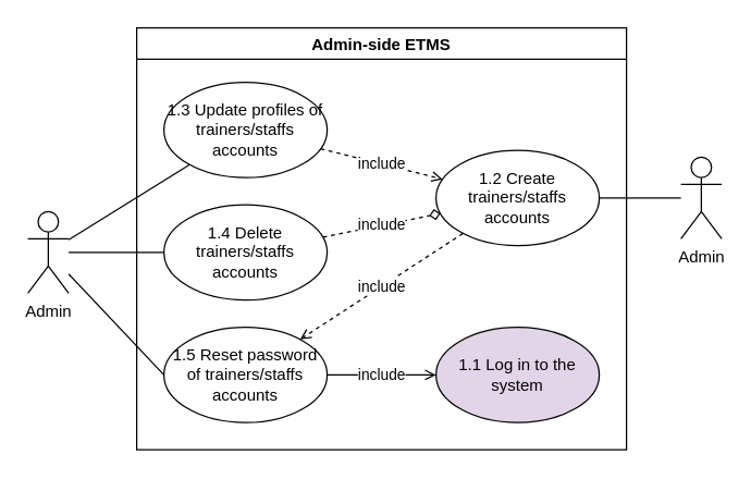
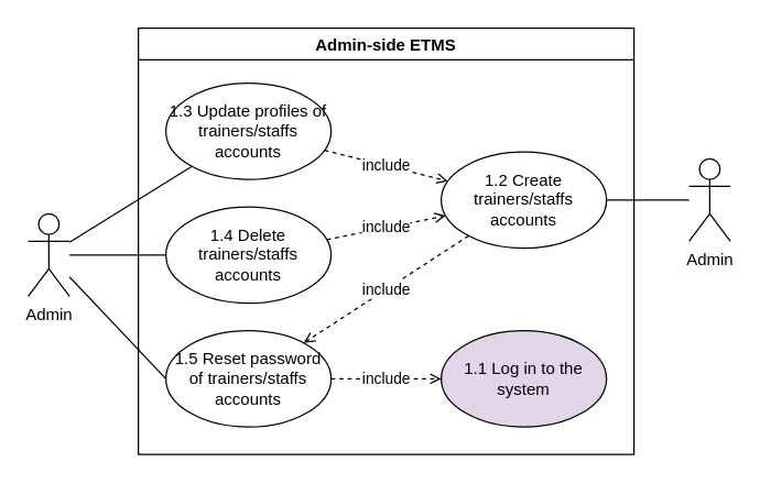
- <mxCell id="12" value="include" style="edgeStyle=none;rounded=0;orthogonalLoop=1;jettySize=auto;html=1;endArrow=diamond;endFill=0;dashed=1;" parent="6" source="10" target="8" edge="1"><mxGeometry relative="1" as="geometry"><mxPoint x="370" y="355" as="sourcePoint" /><mxPoint x="310" y="355" as="targetPoint" /></mxGeometry></mxCell>
+ <mxCell id="12" value="include" style="edgeStyle=none;rounded=0;orthogonalLoop=1;jettySize=auto;html=1;endArrow=open;endFill=0;dashed=1;" parent="6" source="10" target="8" edge="1"><mxGeometry relative="1" as="geometry"><mxPoint x="370" y="355" as="sourcePoint" /><mxPoint x="310" y="355" as="targetPoint" /></mxGeometry></mxCell>
- <mxCell id="14" value="include" style="edgeStyle=none;rounded=0;orthogonalLoop=1;jettySize=auto;html=1;endArrow=open;endFill=0;dashed=0;" parent="6" source="13" target="7" edge="1"><mxGeometry relative="1" as="geometry"><mxPoint x="190" y="210" as="sourcePoint" /><mxPoint x="310" y="355" as="targetPoint" /></mxGeometry></mxCell>
+ <mxCell id="14" value="include" style="edgeStyle=none;rounded=0;orthogonalLoop=1;jettySize=auto;html=1;endArrow=open;endFill=0;dashed=1;" parent="6" source="13" target="7" edge="1"><mxGeometry relative="1" as="geometry"><mxPoint x="190" y="210" as="sourcePoint" /><mxPoint x="310" y="355" as="targetPoint" /></mxGeometry></mxCell>
